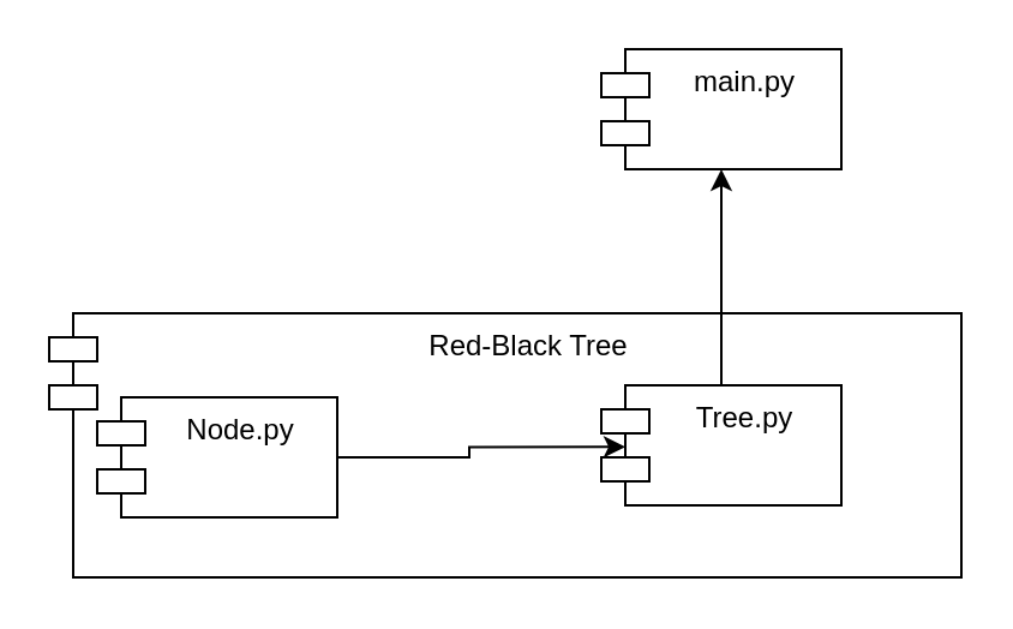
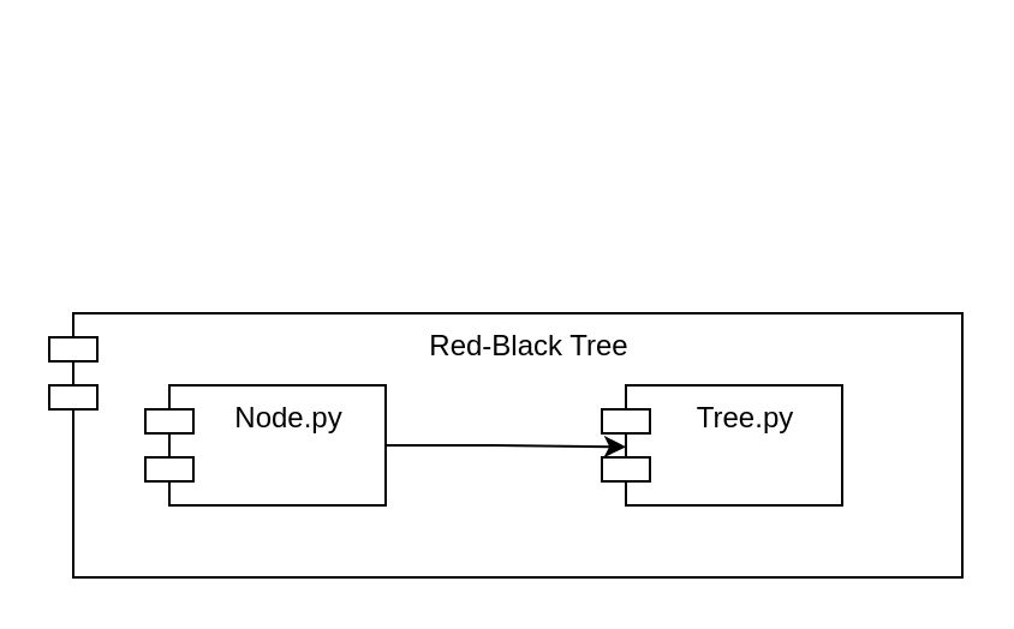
- <mxCell id="3" value="main.py" style="shape=module;align=left;spacingLeft=20;align=center;verticalAlign=top;" vertex="1" parent="1"><mxGeometry x="250" y="20" width="100" height="50" as="geometry" /></mxCell>
- <mxCell id="6" style="edgeStyle=orthogonalEdgeStyle;rounded=0;orthogonalLoop=1;jettySize=auto;html=1;exitX=0.5;exitY=0;exitDx=0;exitDy=0;entryX=0.5;entryY=1;entryDx=0;entryDy=0;" edge="1" parent="1" source="7" target="3"><mxGeometry relative="1" as="geometry" /></mxCell>
- <mxCell id="5" value="Node.py" style="shape=module;align=left;spacingLeft=20;align=center;verticalAlign=top;" vertex="1" parent="1"><mxGeometry x="40" y="165" width="100" height="50" as="geometry" /></mxCell>
+ <mxCell id="5" value="Node.py" style="shape=module;align=left;spacingLeft=20;align=center;verticalAlign=top;" vertex="1" parent="1"><mxGeometry x="60" y="160" width="100" height="50" as="geometry" /></mxCell>
